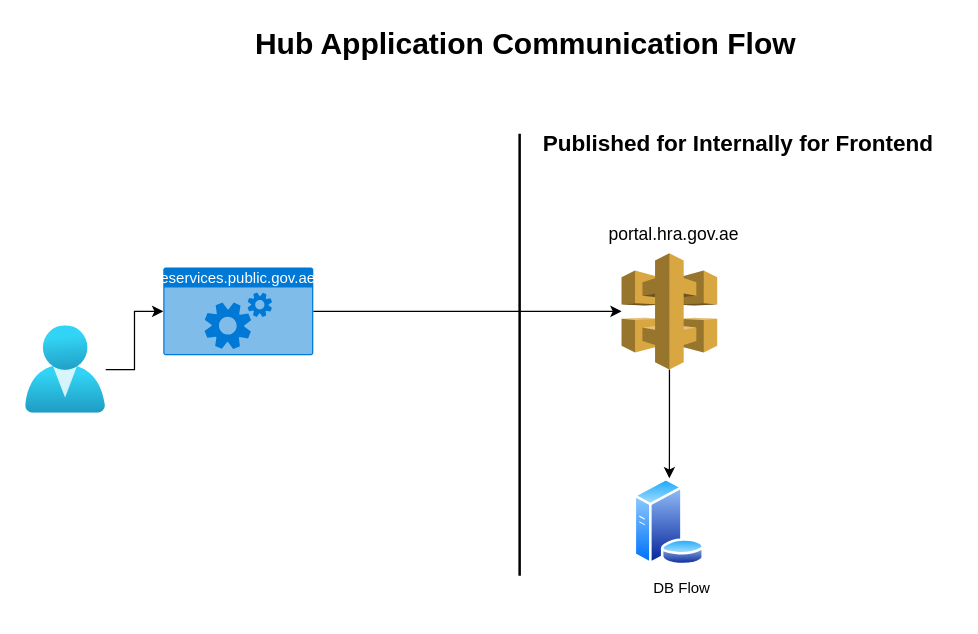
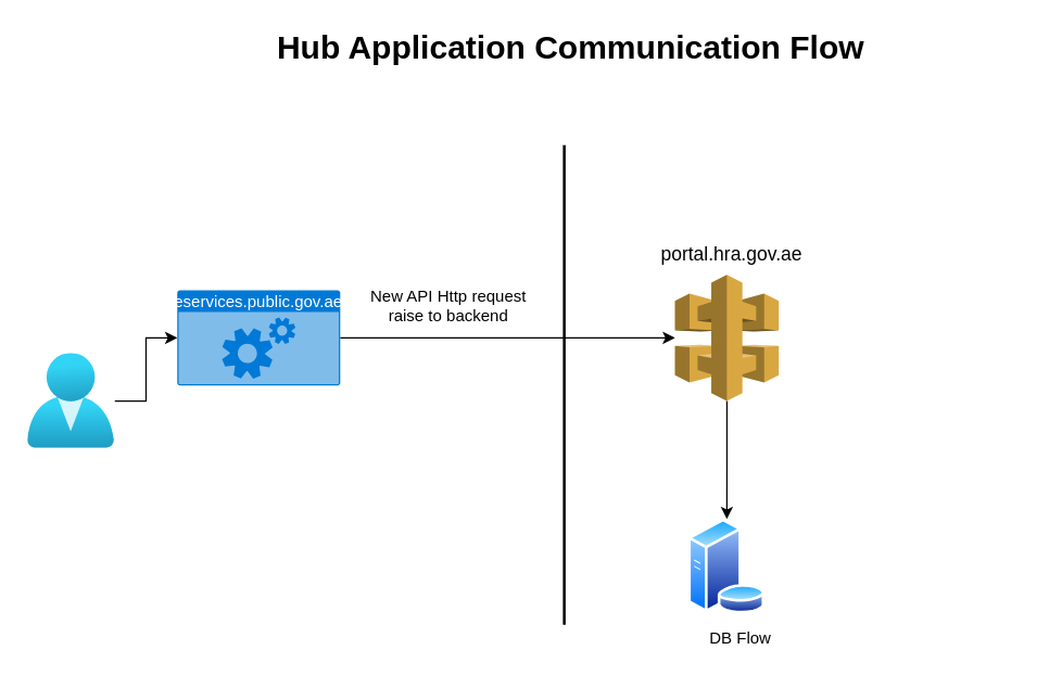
- <mxCell id="12" value="&lt;b&gt;&lt;font style=&quot;font-size: 18px;&quot;&gt;Published for Internally for Frontend&lt;/font&gt;&lt;/b&gt;" style="text;html=1;strokeColor=none;fillColor=none;align=center;verticalAlign=middle;whiteSpace=wrap;rounded=0;" vertex="1" parent="1"><mxGeometry x="420" y="100" width="340" height="30" as="geometry" /></mxCell>
+ <mxCell id="13" value="New API Http request raise to backend" style="text;html=1;strokeColor=none;fillColor=none;align=center;verticalAlign=middle;whiteSpace=wrap;rounded=0;" vertex="1" parent="1"><mxGeometry x="270" y="210" width="120" height="30" as="geometry" /></mxCell>
